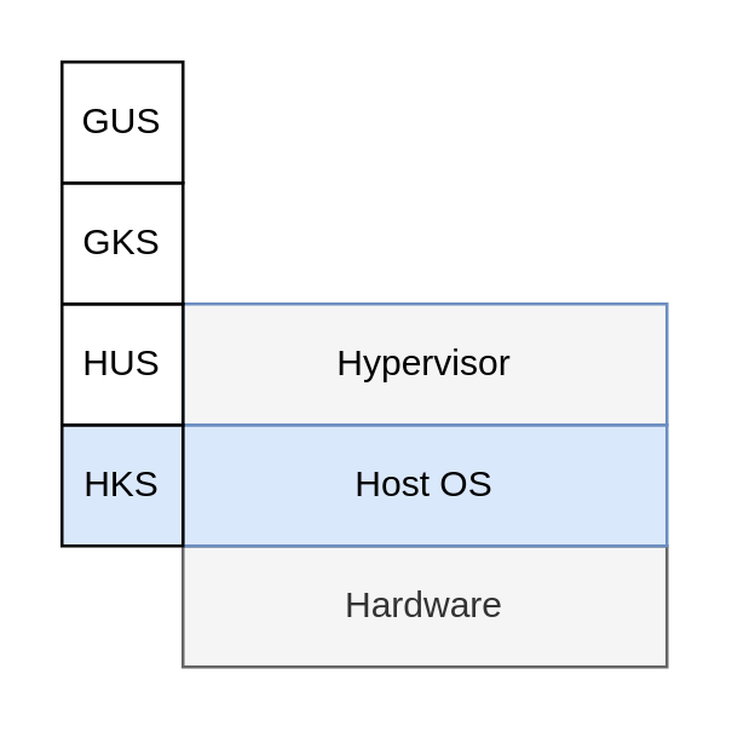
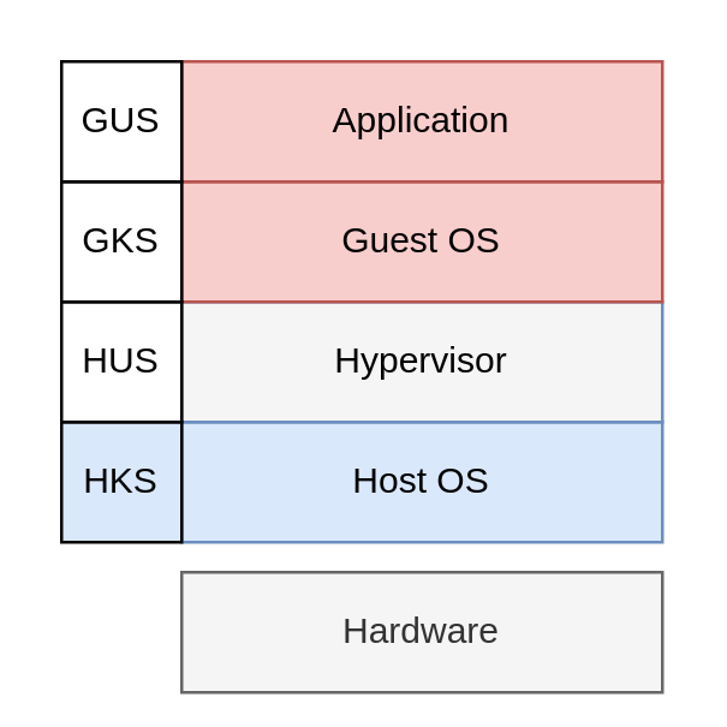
+ <mxCell id="6" value="Application" style="rounded=0;whiteSpace=wrap;html=1;fillColor=#f8cecc;strokeColor=#b85450;" vertex="1" parent="1"><mxGeometry x="60" y="20" width="160" height="40" as="geometry" /></mxCell>
+ <mxCell id="5" value="Guest OS" style="rounded=0;whiteSpace=wrap;html=1;fillColor=#f8cecc;strokeColor=#b85450;" vertex="1" parent="1"><mxGeometry x="60" y="60" width="160" height="40" as="geometry" /></mxCell>
- <mxCell id="2" value="Hardware" style="rounded=0;whiteSpace=wrap;html=1;fillColor=#f5f5f5;strokeColor=#666666;fontColor=#333333;" vertex="1" parent="1"><mxGeometry x="60" y="180" width="160" height="40" as="geometry" /></mxCell>
+ <mxCell id="2" value="Hardware" style="rounded=0;whiteSpace=wrap;html=1;fillColor=#f5f5f5;strokeColor=#666666;fontColor=#333333;" vertex="1" parent="1"><mxGeometry x="60" y="190" width="160" height="40" as="geometry" /></mxCell>
